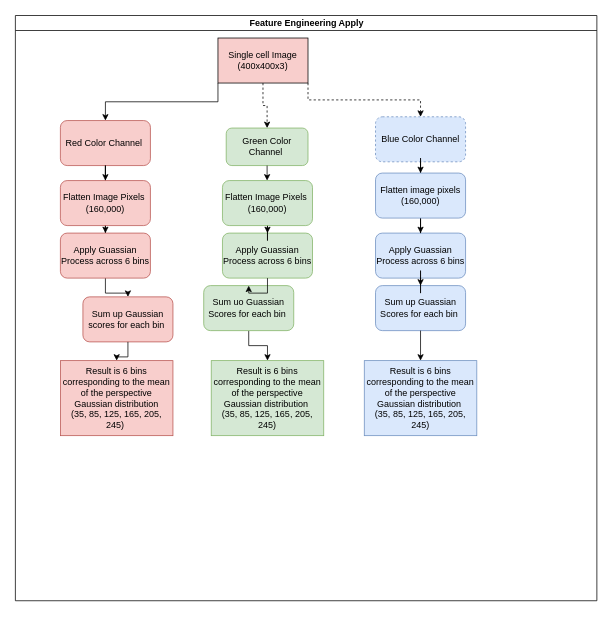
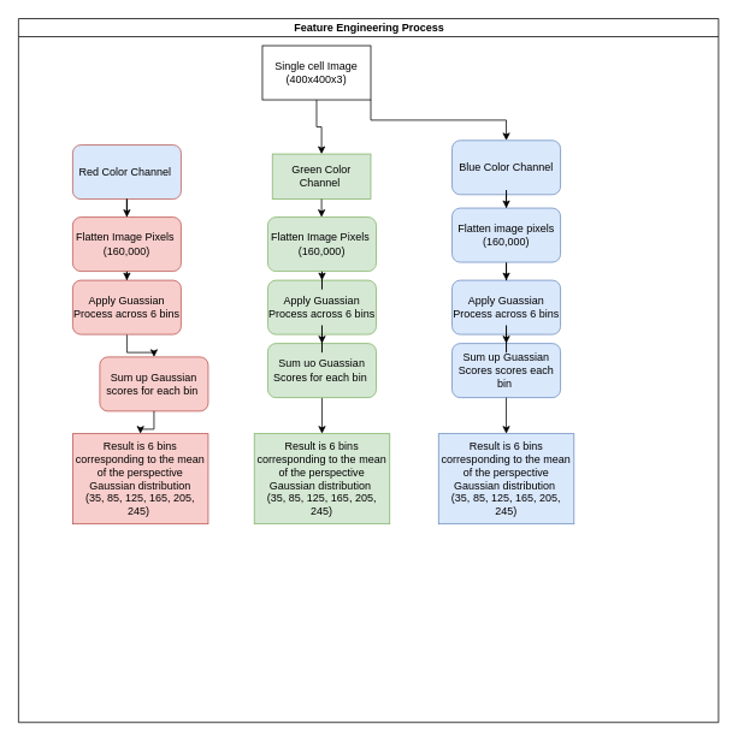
- <mxCell id="2" value="Feature Engineering Apply&lt;br&gt;" style="swimlane;html=1;startSize=20;horizontal=1;containerType=tree;glass=0;" parent="1" vertex="1"><mxGeometry x="20" y="20" width="775" height="780" as="geometry" /></mxCell>
+ <mxCell id="2" value="Feature Engineering Process&lt;br&gt;" style="swimlane;html=1;startSize=20;horizontal=1;containerType=tree;glass=0;" parent="1" vertex="1"><mxGeometry x="20" y="20" width="775" height="780" as="geometry" /></mxCell>
- <mxCell id="3" value="Single cell Image (400x400x3)" style="rounded=0;whiteSpace=wrap;html=1;fillColor=#f8cecc;" vertex="1" parent="2"><mxGeometry x="270" y="30" width="120" height="60" as="geometry" /></mxCell>
+ <mxCell id="3" value="Single cell Image (400x400x3)" style="rounded=0;whiteSpace=wrap;html=1;" vertex="1" parent="2"><mxGeometry x="270" y="30" width="120" height="60" as="geometry" /></mxCell>
- <mxCell id="7" style="edgeStyle=orthogonalEdgeStyle;rounded=0;orthogonalLoop=1;jettySize=auto;html=1;exitX=1;exitY=1;exitDx=0;exitDy=0;dashed=1;" edge="1" parent="2" source="3" target="6"><mxGeometry relative="1" as="geometry"><mxPoint x="421" y="140" as="targetPoint" /></mxGeometry></mxCell>
+ <mxCell id="7" style="edgeStyle=orthogonalEdgeStyle;rounded=0;orthogonalLoop=1;jettySize=auto;html=1;exitX=1;exitY=1;exitDx=0;exitDy=0;" edge="1" parent="2" source="3" target="6"><mxGeometry relative="1" as="geometry"><mxPoint x="421" y="140" as="targetPoint" /></mxGeometry></mxCell>
- <mxCell id="5" style="edgeStyle=orthogonalEdgeStyle;rounded=0;orthogonalLoop=1;jettySize=auto;html=1;exitX=0;exitY=1;exitDx=0;exitDy=0;" edge="1" parent="2" source="3" target="4"><mxGeometry relative="1" as="geometry"><mxPoint x="241" y="140" as="targetPoint" /></mxGeometry></mxCell>
- <mxCell id="9" style="edgeStyle=orthogonalEdgeStyle;rounded=0;orthogonalLoop=1;jettySize=auto;html=1;exitX=0.5;exitY=1;exitDx=0;exitDy=0;dashed=1;" edge="1" parent="2" source="3" target="8"><mxGeometry relative="1" as="geometry"><mxPoint x="361" y="140" as="targetPoint" /></mxGeometry></mxCell>
+ <mxCell id="9" style="edgeStyle=orthogonalEdgeStyle;rounded=0;orthogonalLoop=1;jettySize=auto;html=1;exitX=0.5;exitY=1;exitDx=0;exitDy=0;" edge="1" parent="2" source="3" target="8"><mxGeometry relative="1" as="geometry"><mxPoint x="361" y="140" as="targetPoint" /></mxGeometry></mxCell>
- <mxCell id="6" value="Blue Color Channel" style="rounded=1;whiteSpace=wrap;html=1;fillColor=#dae8fc;strokeColor=#6c8ebf;dashed=1;" vertex="1" parent="2"><mxGeometry x="480" y="135" width="120" height="60" as="geometry" /></mxCell>
+ <mxCell id="6" value="Blue Color Channel" style="rounded=1;whiteSpace=wrap;html=1;fillColor=#dae8fc;strokeColor=#6c8ebf;" vertex="1" parent="2"><mxGeometry x="480" y="135" width="120" height="60" as="geometry" /></mxCell>
- <mxCell id="4" value="Red Color Channel&amp;nbsp;" style="rounded=1;whiteSpace=wrap;html=1;fillColor=#f8cecc;strokeColor=#b85450;" vertex="1" parent="2"><mxGeometry x="60" y="140" width="120" height="60" as="geometry" /></mxCell>
+ <mxCell id="4" value="Red Color Channel&amp;nbsp;" style="rounded=1;whiteSpace=wrap;html=1;fillColor=#dae8fc;strokeColor=#b85450;" vertex="1" parent="2"><mxGeometry x="60" y="140" width="120" height="60" as="geometry" /></mxCell>
- <mxCell id="8" value="Green Color Channel&amp;nbsp;" style="rounded=1;whiteSpace=wrap;html=1;fillColor=#d5e8d4;strokeColor=#82b366;" vertex="1" parent="2"><mxGeometry x="281" y="150" width="109" height="50" as="geometry" /></mxCell>
+ <mxCell id="8" value="Green Color Channel&amp;nbsp;" style="whiteSpace=wrap;html=1;fillColor=#d5e8d4;strokeColor=#82b366;rounded=0;" vertex="1" parent="2"><mxGeometry x="281" y="150" width="109" height="50" as="geometry" /></mxCell>
- <mxCell id="14" value="Sum uo Guassian Scores for each bin&amp;nbsp;" style="rounded=1;whiteSpace=wrap;html=1;fillColor=#d5e8d4;strokeColor=#82b366;" vertex="1" parent="2"><mxGeometry x="251" y="360" width="120" height="60" as="geometry" /></mxCell>
+ <mxCell id="14" value="Sum uo Guassian Scores for each bin&amp;nbsp;" style="rounded=1;whiteSpace=wrap;html=1;fillColor=#d5e8d4;strokeColor=#82b366;" vertex="1" parent="2"><mxGeometry x="276" y="360" width="120" height="60" as="geometry" /></mxCell>
- <mxCell id="16" value="Sum up Guassian Scores for each bin&amp;nbsp;" style="rounded=1;whiteSpace=wrap;html=1;fillColor=#dae8fc;strokeColor=#6c8ebf;" vertex="1" parent="2"><mxGeometry x="480" y="360" width="120" height="60" as="geometry" /></mxCell>
+ <mxCell id="16" value="Sum up Guassian Scores scores each bin&amp;nbsp;" style="rounded=1;whiteSpace=wrap;html=1;fillColor=#dae8fc;strokeColor=#6c8ebf;" vertex="1" parent="2"><mxGeometry x="480" y="360" width="120" height="60" as="geometry" /></mxCell>
